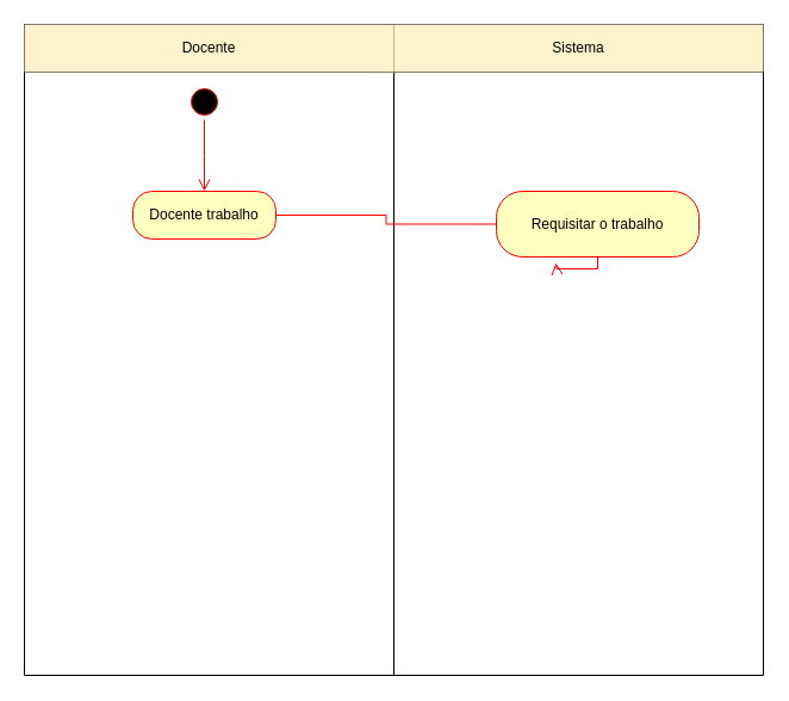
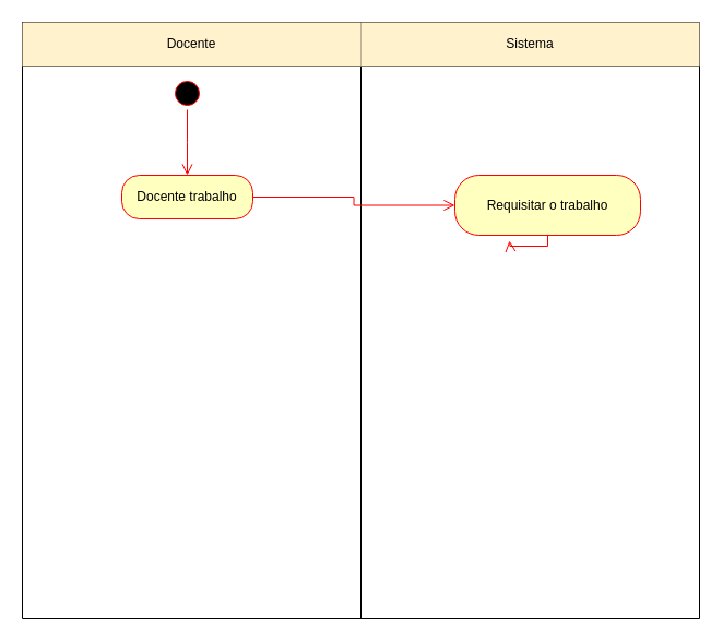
- <mxCell id="12" value="" style="edgeStyle=orthogonalEdgeStyle;html=1;verticalAlign=bottom;endArrow=none;endSize=8;strokeColor=#ff0000;rounded=0;" edge="1" source="11" parent="1" target="13"><mxGeometry relative="1" as="geometry"><mxPoint x="171" y="260" as="targetPoint" /></mxGeometry></mxCell>
+ <mxCell id="12" value="" style="edgeStyle=orthogonalEdgeStyle;html=1;verticalAlign=bottom;endArrow=open;endSize=8;strokeColor=#ff0000;rounded=0;" edge="1" source="11" parent="1" target="13"><mxGeometry relative="1" as="geometry"><mxPoint x="171" y="260" as="targetPoint" /></mxGeometry></mxCell>
